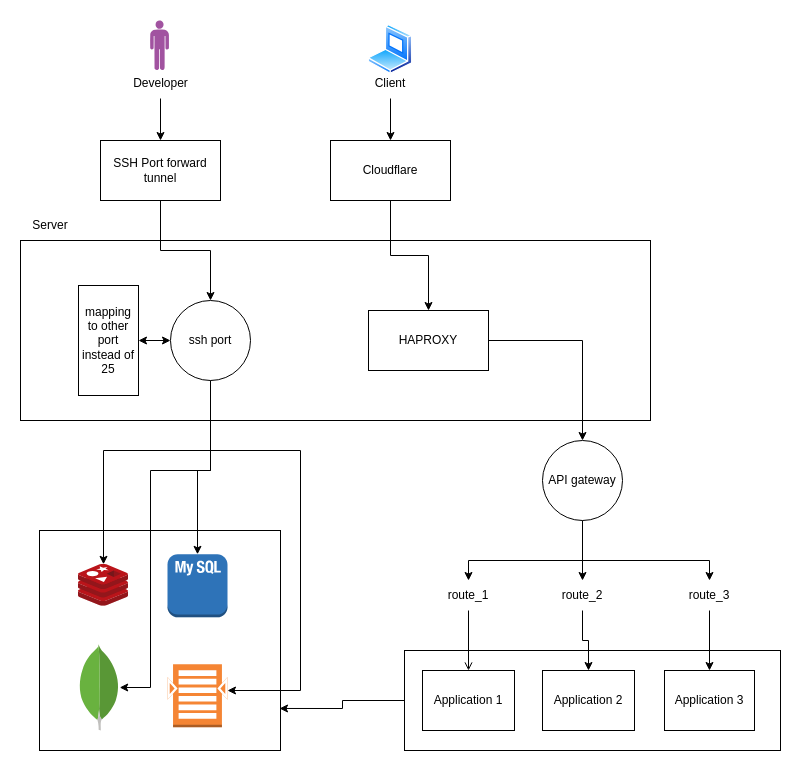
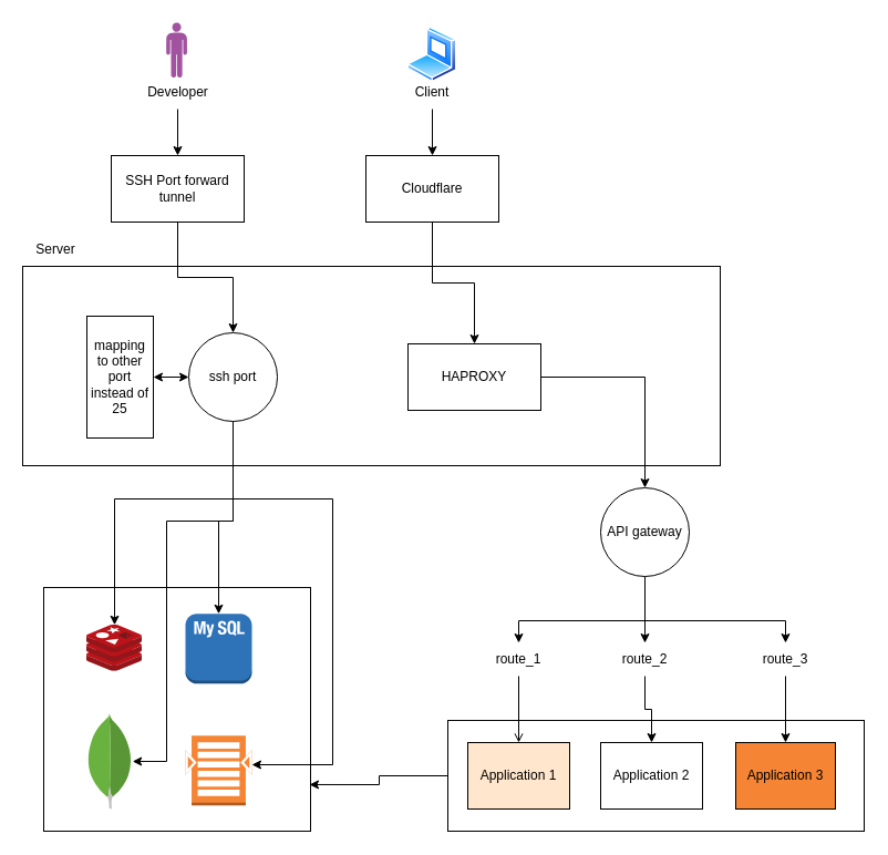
- <mxCell id="29" value="Application 1" style="rounded=0;whiteSpace=wrap;html=1;" vertex="1" parent="1"><mxGeometry x="422" y="670" width="92" height="60" as="geometry" /></mxCell>
+ <mxCell id="29" value="Application 1" style="rounded=0;whiteSpace=wrap;html=1;fillColor=#ffe6cc;" vertex="1" parent="1"><mxGeometry x="422" y="670" width="92" height="60" as="geometry" /></mxCell>
- <mxCell id="30" value="Application 3" style="rounded=0;whiteSpace=wrap;html=1;" vertex="1" parent="1"><mxGeometry x="664" y="670" width="90" height="60" as="geometry" /></mxCell>
+ <mxCell id="30" value="Application 3" style="rounded=0;whiteSpace=wrap;html=1;fillColor=#f58534;" vertex="1" parent="1"><mxGeometry x="664" y="670" width="90" height="60" as="geometry" /></mxCell>
